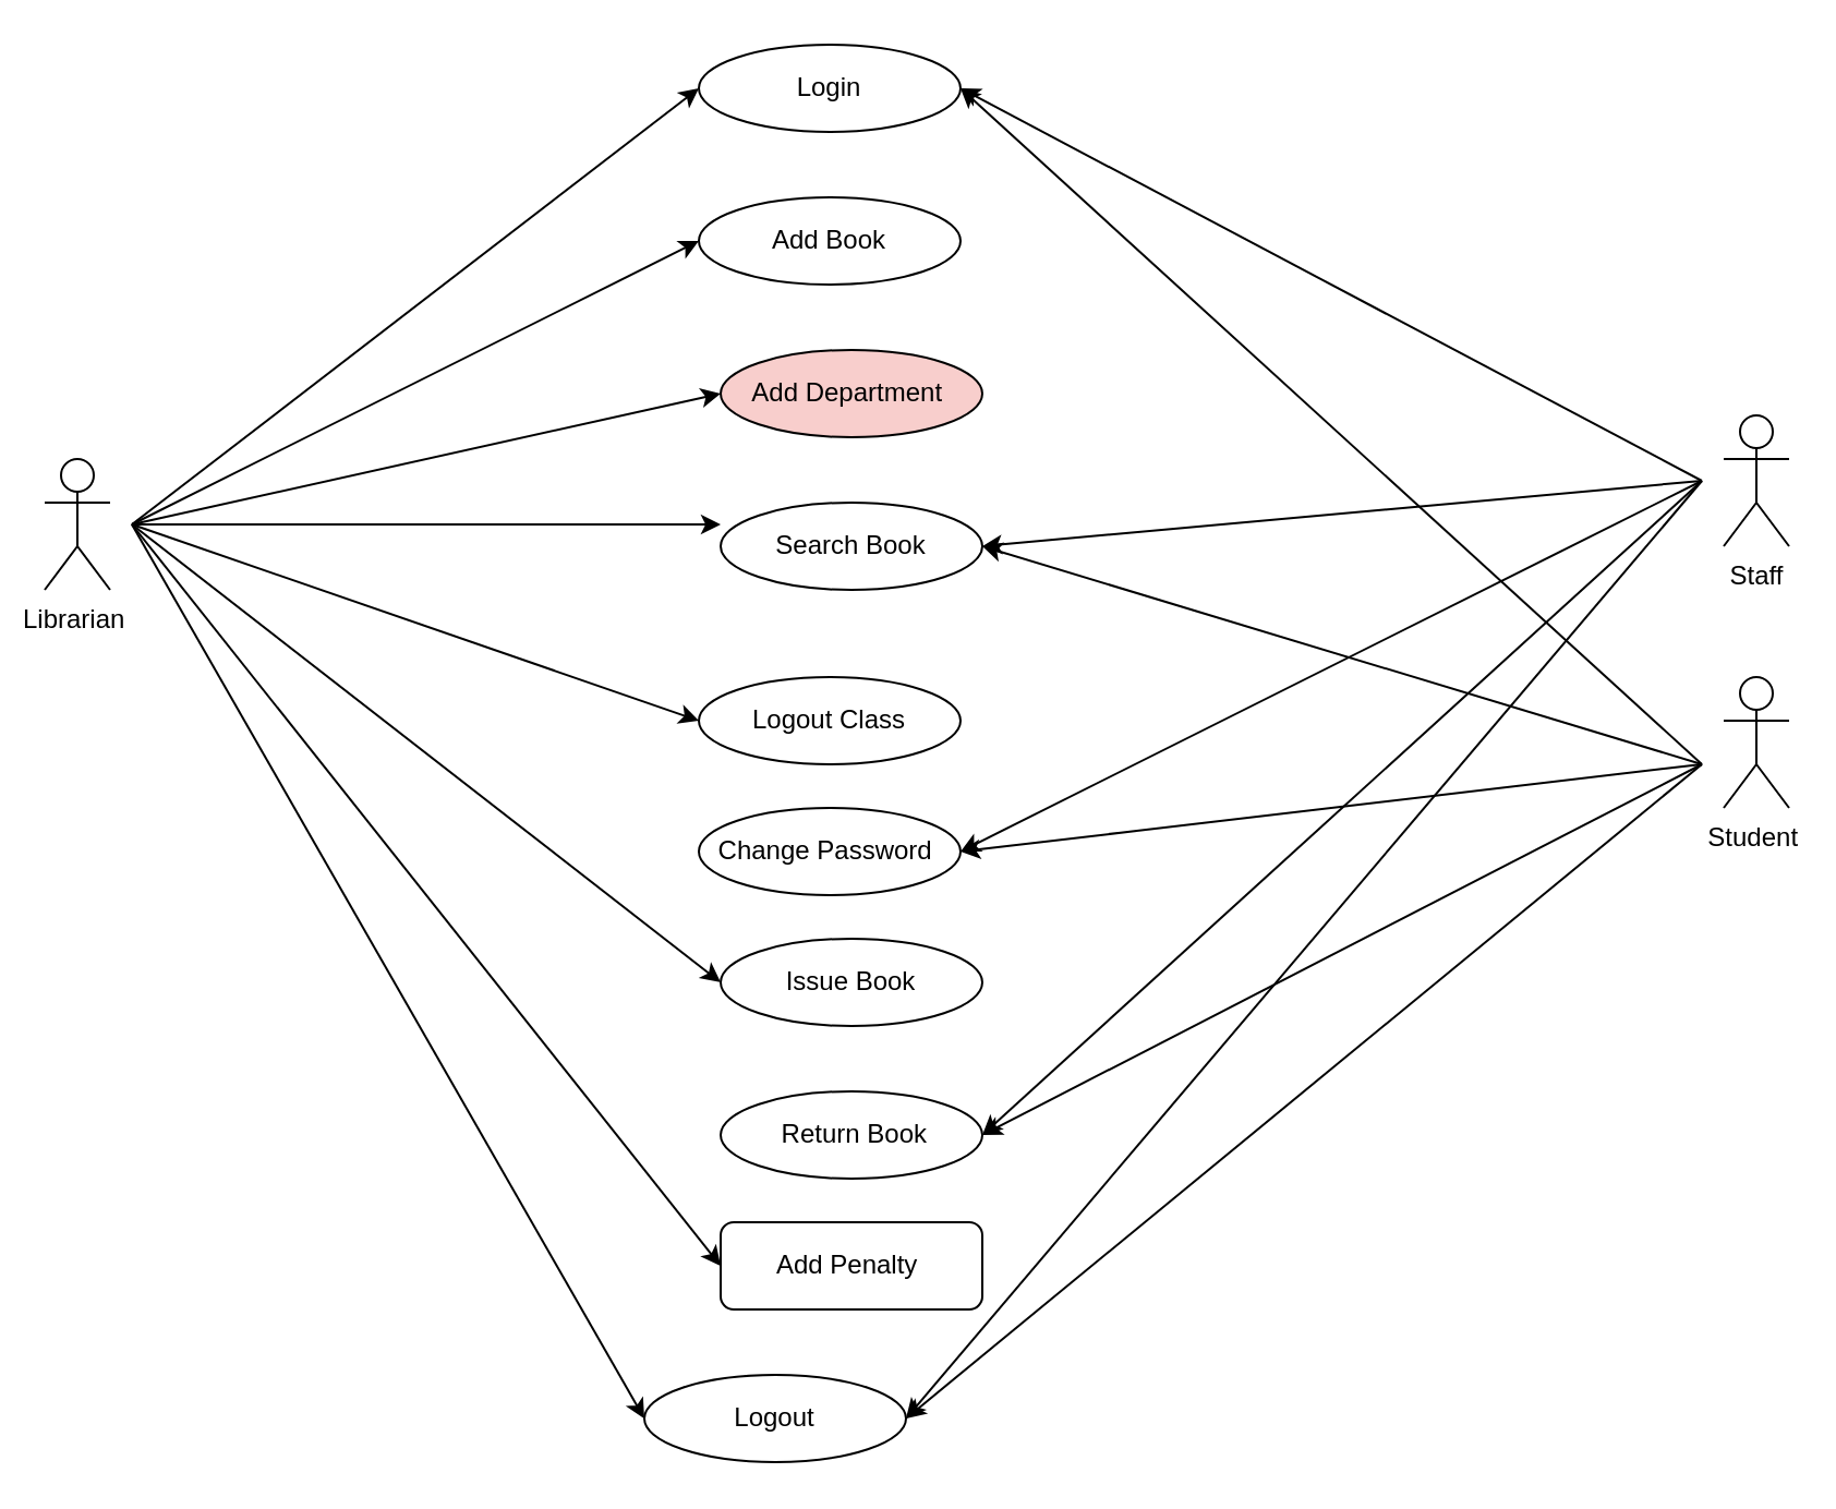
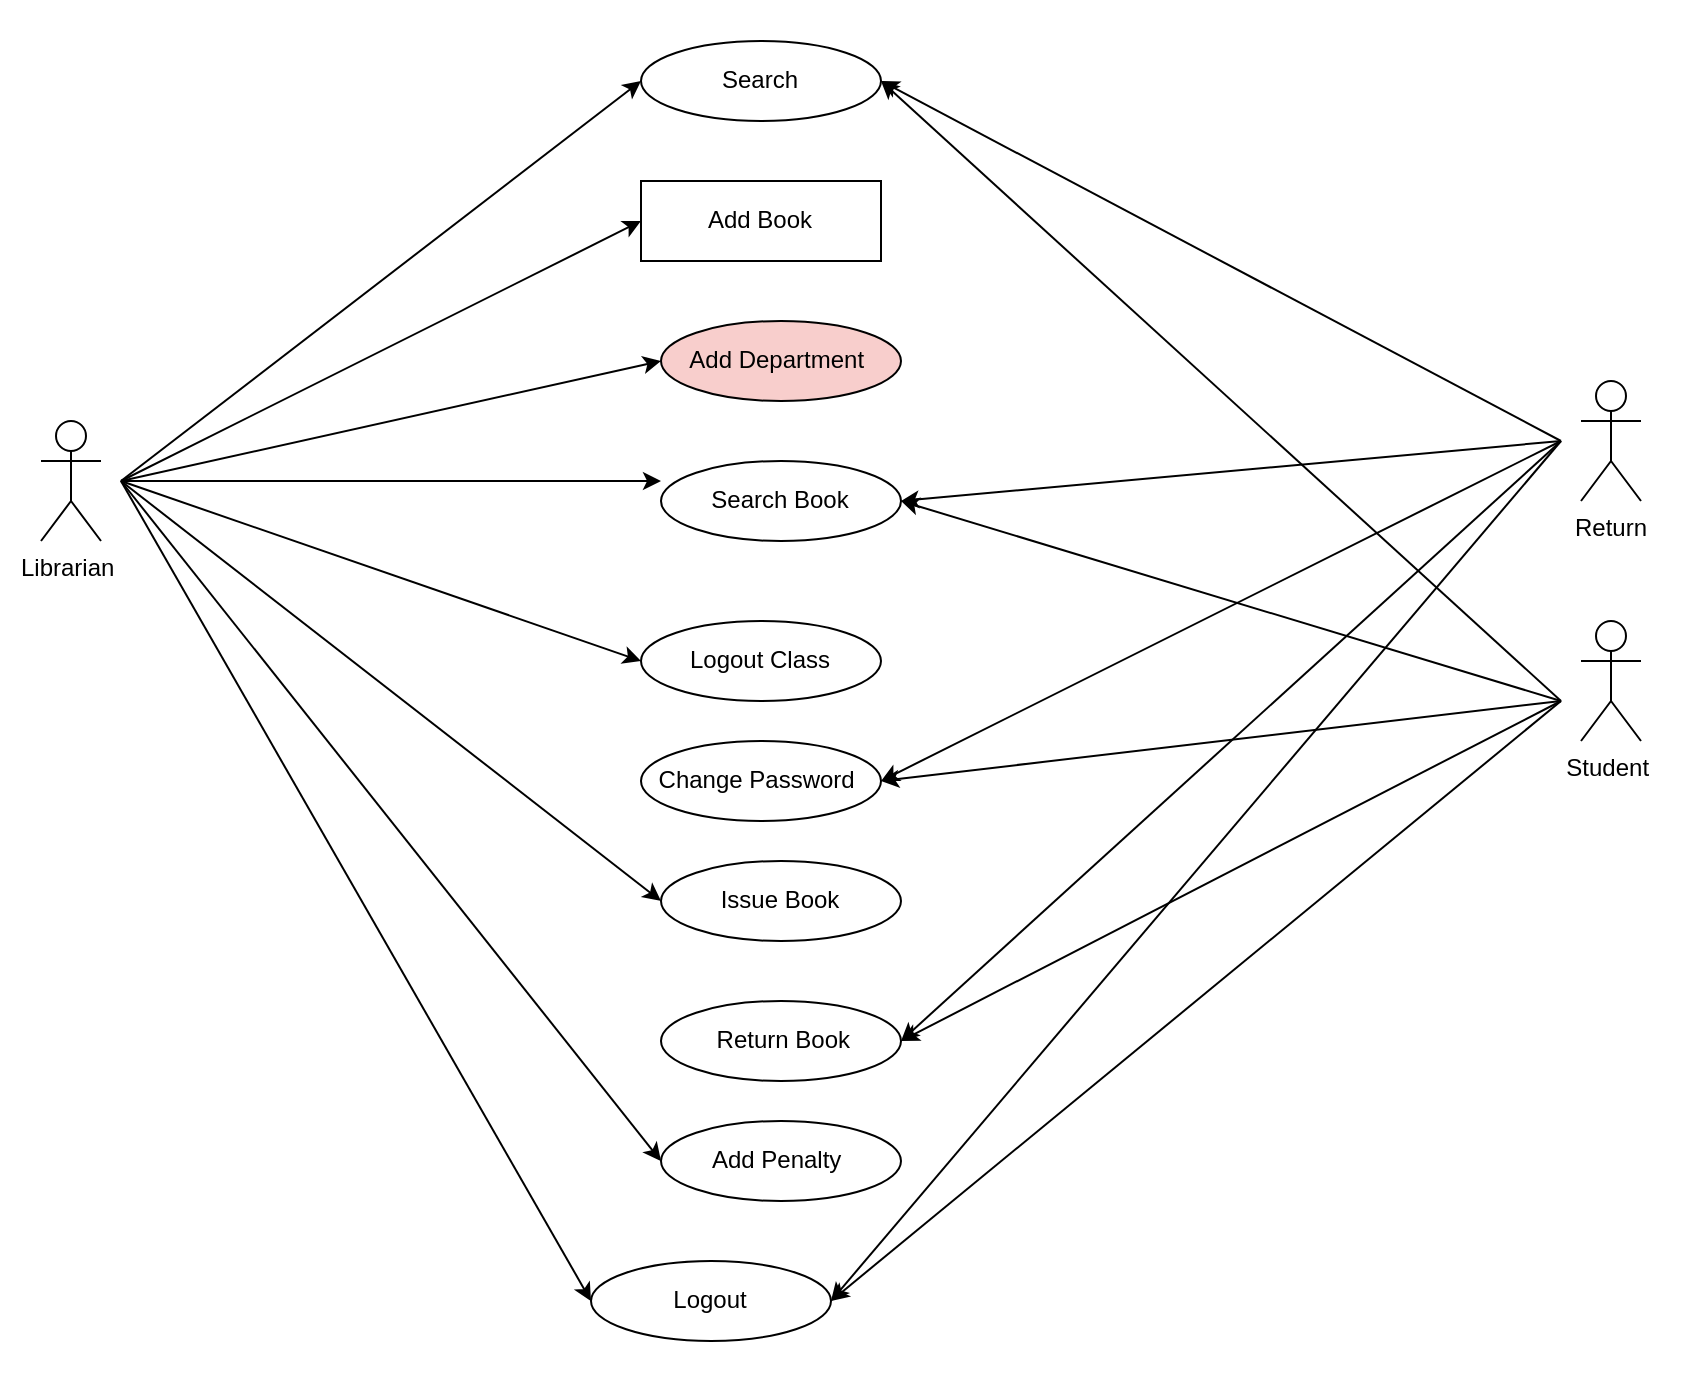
- <mxCell id="5" value="Login" style="ellipse;whiteSpace=wrap;html=1;" parent="1" vertex="1"><mxGeometry x="320" y="20" width="120" height="40" as="geometry" /></mxCell>
+ <mxCell id="5" value="Search" style="ellipse;whiteSpace=wrap;html=1;" parent="1" vertex="1"><mxGeometry x="320" y="20" width="120" height="40" as="geometry" /></mxCell>
- <mxCell id="7" value="Add Book" style="ellipse;whiteSpace=wrap;html=1;" parent="1" vertex="1"><mxGeometry x="320" y="90" width="120" height="40" as="geometry" /></mxCell>
+ <mxCell id="7" value="Add Book" style="whiteSpace=wrap;html=1;rounded=0;" parent="1" vertex="1"><mxGeometry x="320" y="90" width="120" height="40" as="geometry" /></mxCell>
- <mxCell id="3" value="Staff" style="shape=umlActor;verticalLabelPosition=bottom;verticalAlign=top;html=1;outlineConnect=0;" parent="1" vertex="1"><mxGeometry x="790" y="190" width="30" height="60" as="geometry" /></mxCell>
+ <mxCell id="3" value="Return" style="shape=umlActor;verticalLabelPosition=bottom;verticalAlign=top;html=1;outlineConnect=0;" parent="1" vertex="1"><mxGeometry x="790" y="190" width="30" height="60" as="geometry" /></mxCell>
- <mxCell id="10" value="Add Penalty&amp;nbsp;" style="whiteSpace=wrap;html=1;rounded=1;" parent="1" vertex="1"><mxGeometry x="330" y="560" width="120" height="40" as="geometry" /></mxCell>
+ <mxCell id="10" value="Add Penalty&amp;nbsp;" style="ellipse;whiteSpace=wrap;html=1;" parent="1" vertex="1"><mxGeometry x="330" y="560" width="120" height="40" as="geometry" /></mxCell>
